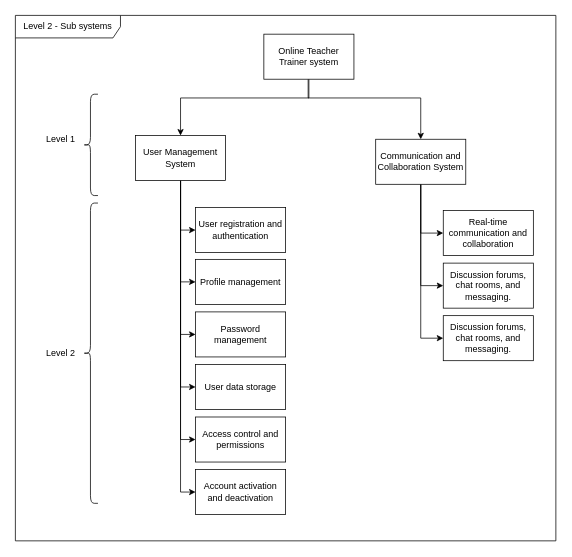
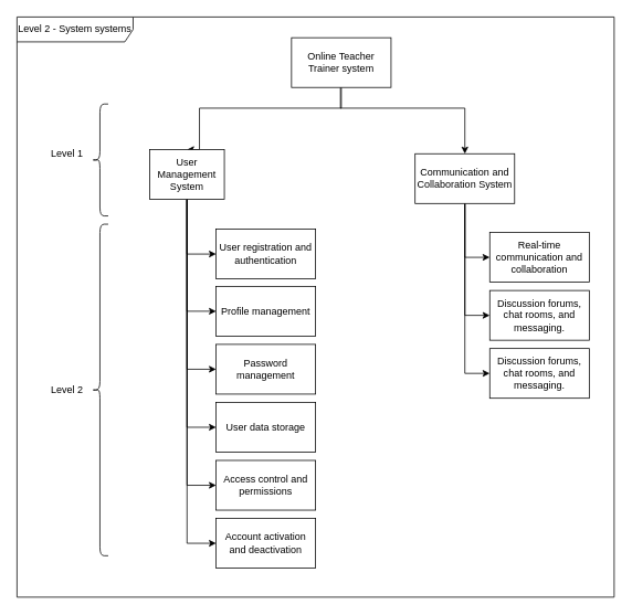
- <mxCell id="22" value="Level 2 - Sub systems" style="shape=umlFrame;whiteSpace=wrap;html=1;pointerEvents=0;width=140;height=30;" parent="1" vertex="1"><mxGeometry x="20" y="20" width="720" height="700" as="geometry" /></mxCell>
+ <mxCell id="22" value="Level 2 - System systems" style="shape=umlFrame;whiteSpace=wrap;html=1;pointerEvents=0;width=140;height=30;" parent="1" vertex="1"><mxGeometry x="20" y="20" width="720" height="700" as="geometry" /></mxCell>
- <mxCell id="29" value="User Management System" style="rounded=0;whiteSpace=wrap;html=1;" vertex="1" parent="1"><mxGeometry x="180" y="180" width="120" height="60" as="geometry" /></mxCell>
+ <mxCell id="29" value="User Management System" style="rounded=0;whiteSpace=wrap;html=1;" vertex="1" parent="1"><mxGeometry x="180" y="180" width="90" height="60" as="geometry" /></mxCell>
